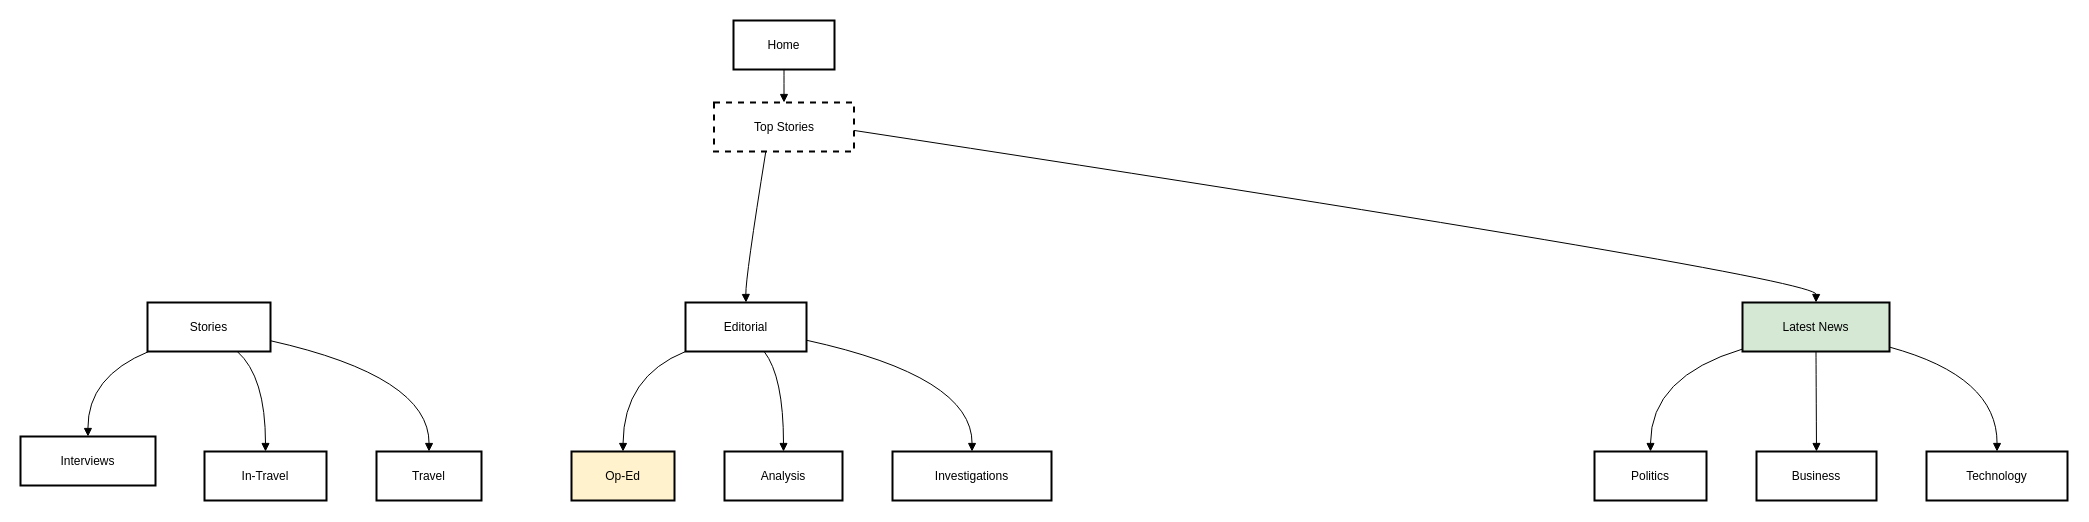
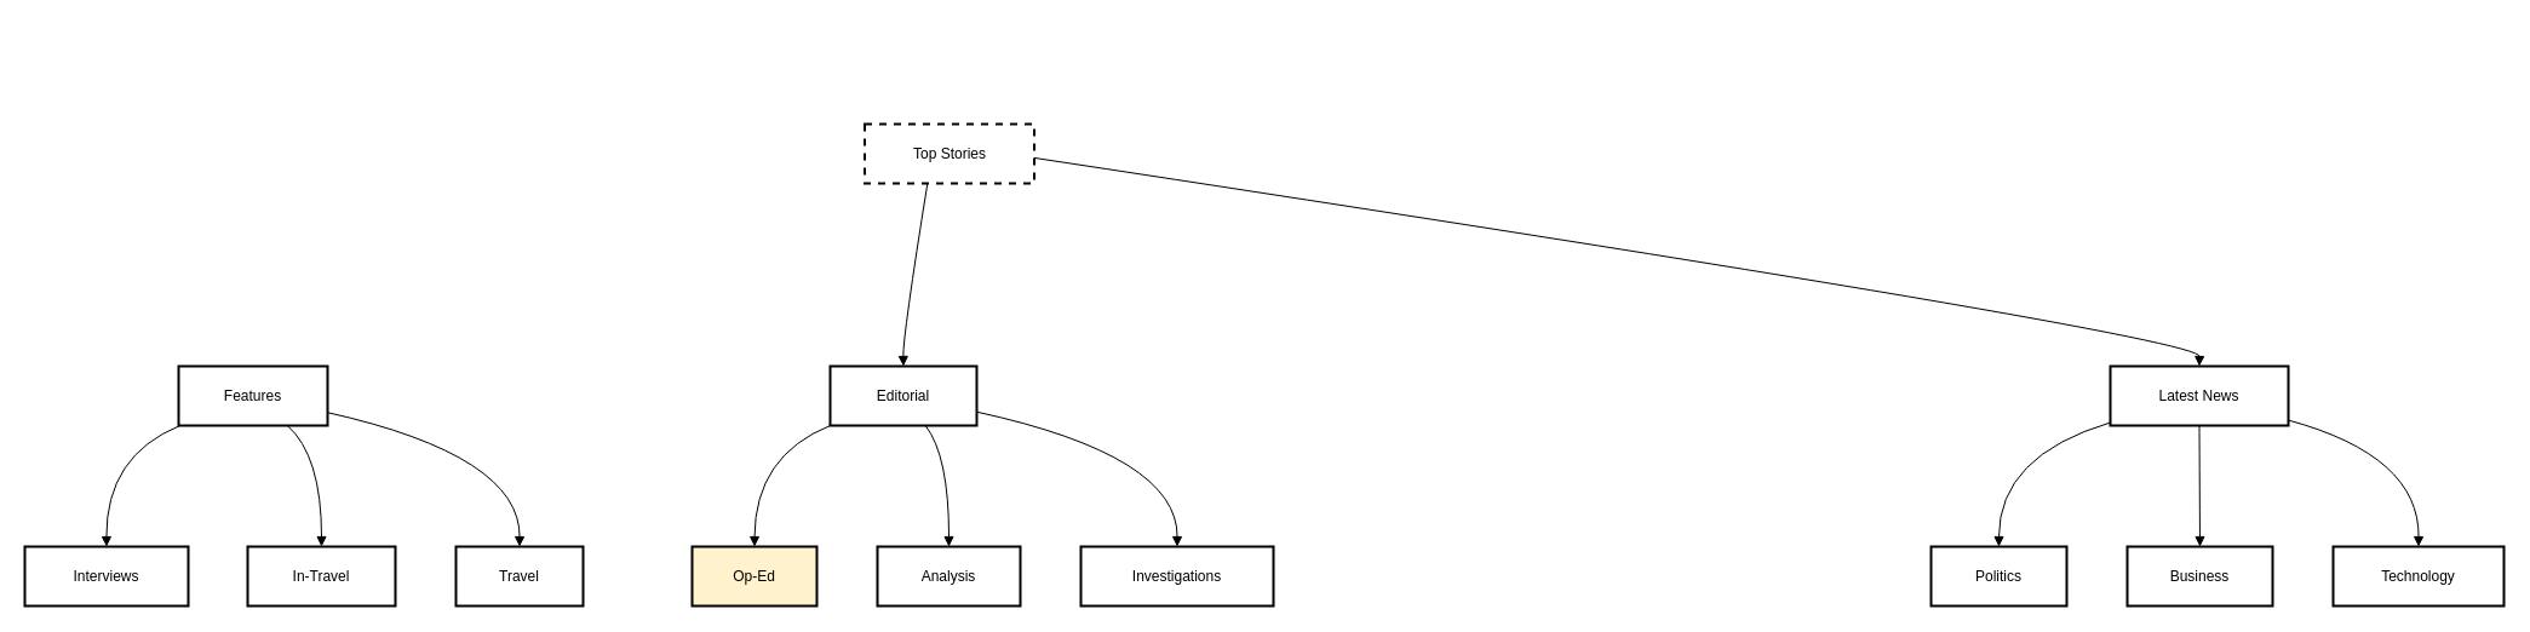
- <mxCell id="2" value="Home" style="whiteSpace=wrap;strokeWidth=2;" parent="1" vertex="1"><mxGeometry x="733" y="20" width="101" height="49" as="geometry" /></mxCell>
- <mxCell id="16" value="" style="curved=1;startArrow=none;endArrow=block;exitX=0.5;exitY=0.99;entryX=0.5;entryY=0;" parent="1" source="2" target="3" edge="1"><mxGeometry relative="1" as="geometry"><Array as="points" /></mxGeometry></mxCell>
- <mxCell id="4" value="Latest News" style="whiteSpace=wrap;strokeWidth=2;fillColor=#d5e8d4;" parent="1" vertex="1"><mxGeometry x="1742" y="302" width="147" height="49" as="geometry" /></mxCell>
+ <mxCell id="4" value="Latest News" style="whiteSpace=wrap;strokeWidth=2;" parent="1" vertex="1"><mxGeometry x="1742" y="302" width="147" height="49" as="geometry" /></mxCell>
- <mxCell id="6" value="Stories" style="whiteSpace=wrap;strokeWidth=2;" parent="1" vertex="1"><mxGeometry x="147" y="302" width="123" height="49" as="geometry" /></mxCell>
+ <mxCell id="6" value="Features" style="whiteSpace=wrap;strokeWidth=2;" parent="1" vertex="1"><mxGeometry x="147" y="302" width="123" height="49" as="geometry" /></mxCell>
- <mxCell id="13" value="Interviews" style="whiteSpace=wrap;strokeWidth=2;" parent="1" vertex="1"><mxGeometry x="20" y="436" width="135" height="49" as="geometry" /></mxCell>
+ <mxCell id="13" value="Interviews" style="whiteSpace=wrap;strokeWidth=2;" parent="1" vertex="1"><mxGeometry x="20" y="451" width="135" height="49" as="geometry" /></mxCell>
